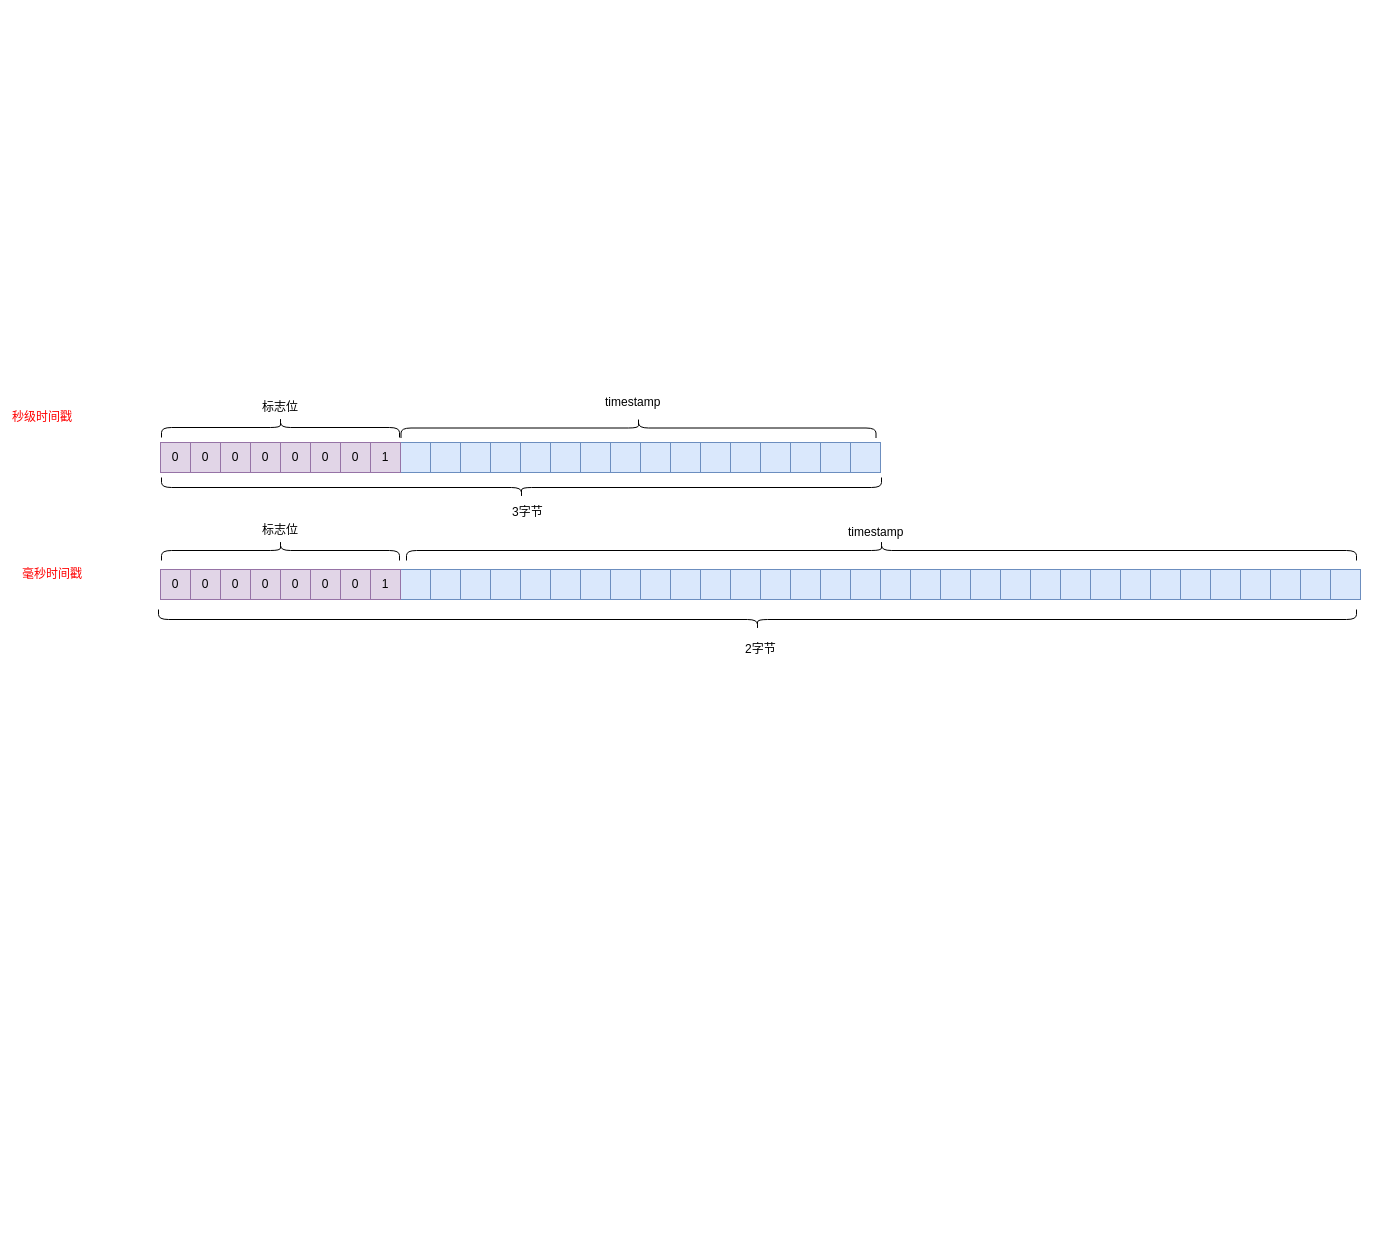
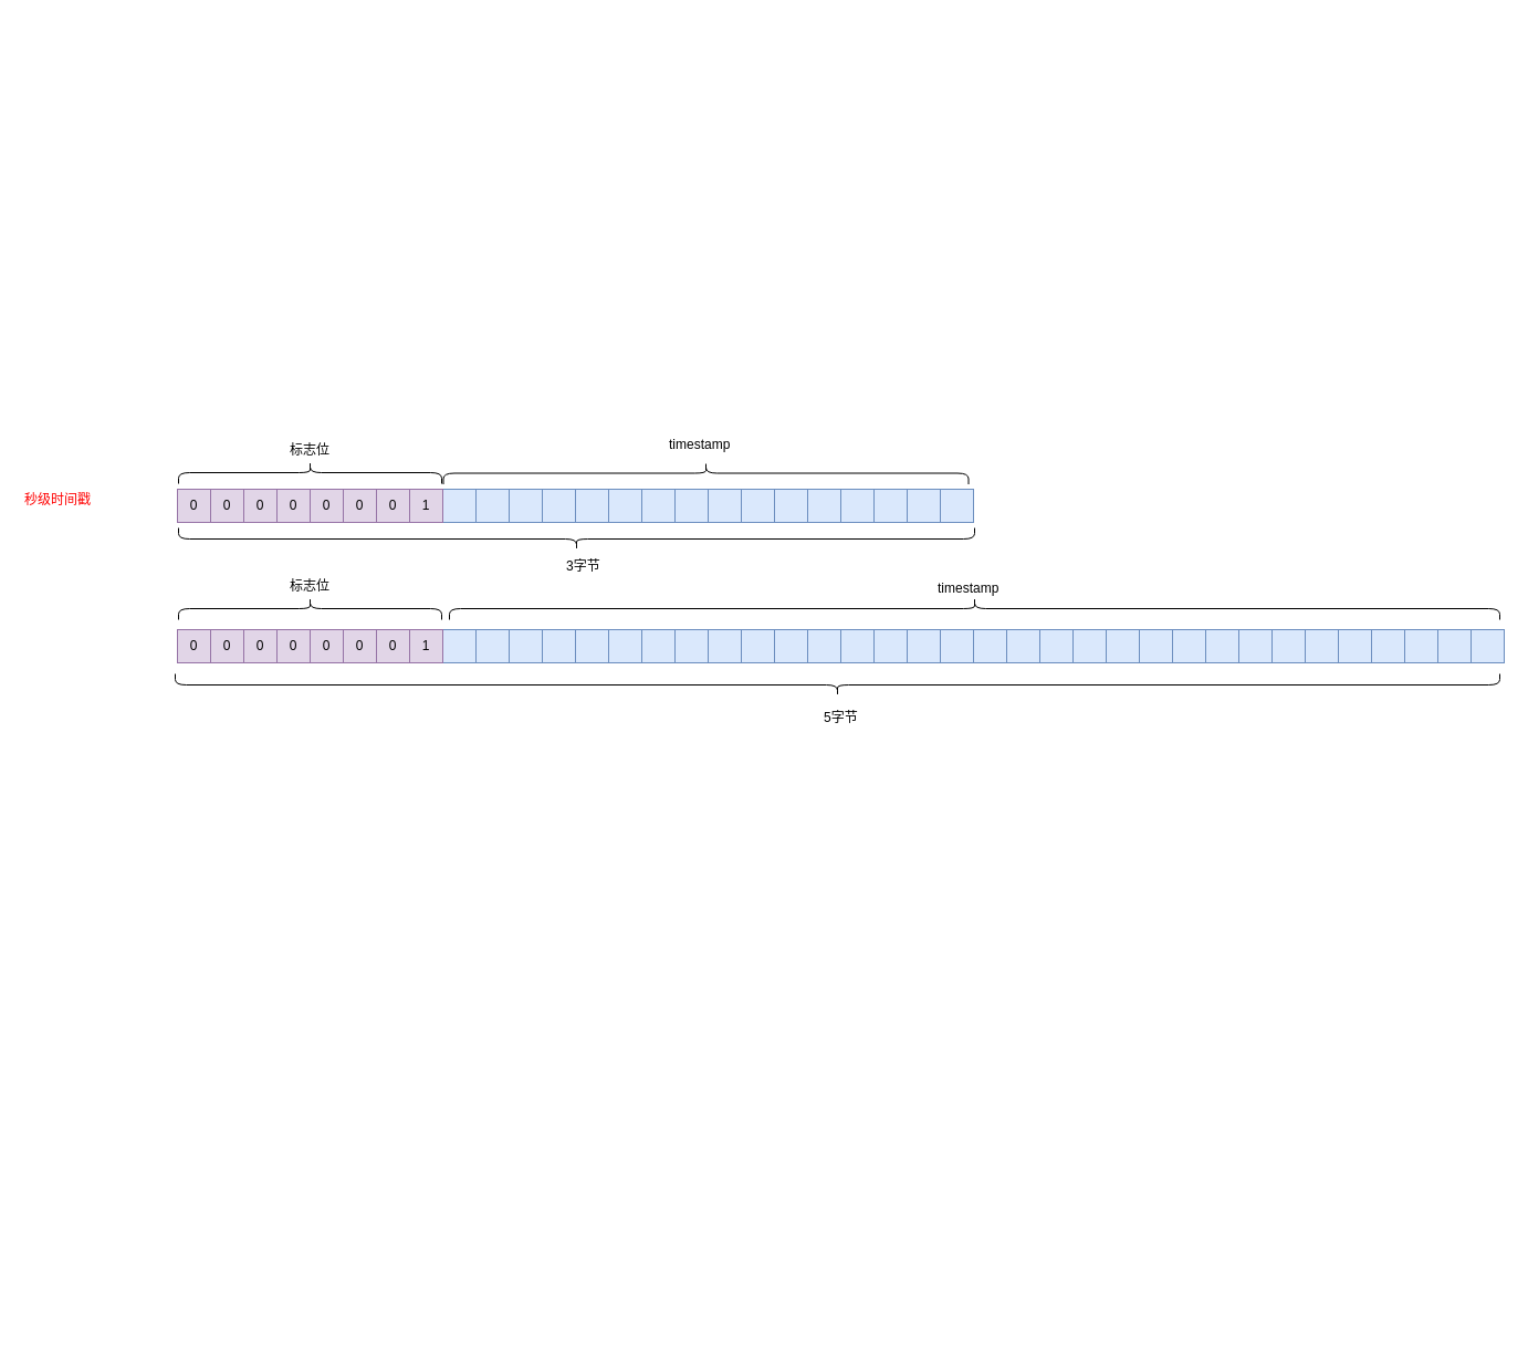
- <mxCell id="50" value="秒级时间戳" style="text;html=1;resizable=0;points=[];autosize=1;align=left;verticalAlign=top;spacingTop=-4;fontColor=#FF0000;" vertex="1" parent="1"><mxGeometry x="10" y="407" width="80" height="20" as="geometry" /></mxCell>
+ <mxCell id="50" value="秒级时间戳" style="text;html=1;resizable=0;points=[];autosize=1;align=left;verticalAlign=top;spacingTop=-4;fontColor=#FF0000;" vertex="1" parent="1"><mxGeometry x="20" y="442" width="80" height="20" as="geometry" /></mxCell>
- <mxCell id="51" value="毫秒时间戳" style="text;html=1;resizable=0;points=[];autosize=1;align=left;verticalAlign=top;spacingTop=-4;fontColor=#FF0000;" vertex="1" parent="1"><mxGeometry x="20" y="564" width="80" height="20" as="geometry" /></mxCell>
- <mxCell id="74" value="2字节" style="text;html=1;resizable=0;points=[];autosize=1;align=left;verticalAlign=top;spacingTop=-4;" vertex="1" parent="1"><mxGeometry x="743" y="639" width="50" height="20" as="geometry" /></mxCell>
+ <mxCell id="74" value="5字节" style="text;html=1;resizable=0;points=[];autosize=1;align=left;verticalAlign=top;spacingTop=-4;" vertex="1" parent="1"><mxGeometry x="743" y="639" width="50" height="20" as="geometry" /></mxCell>
